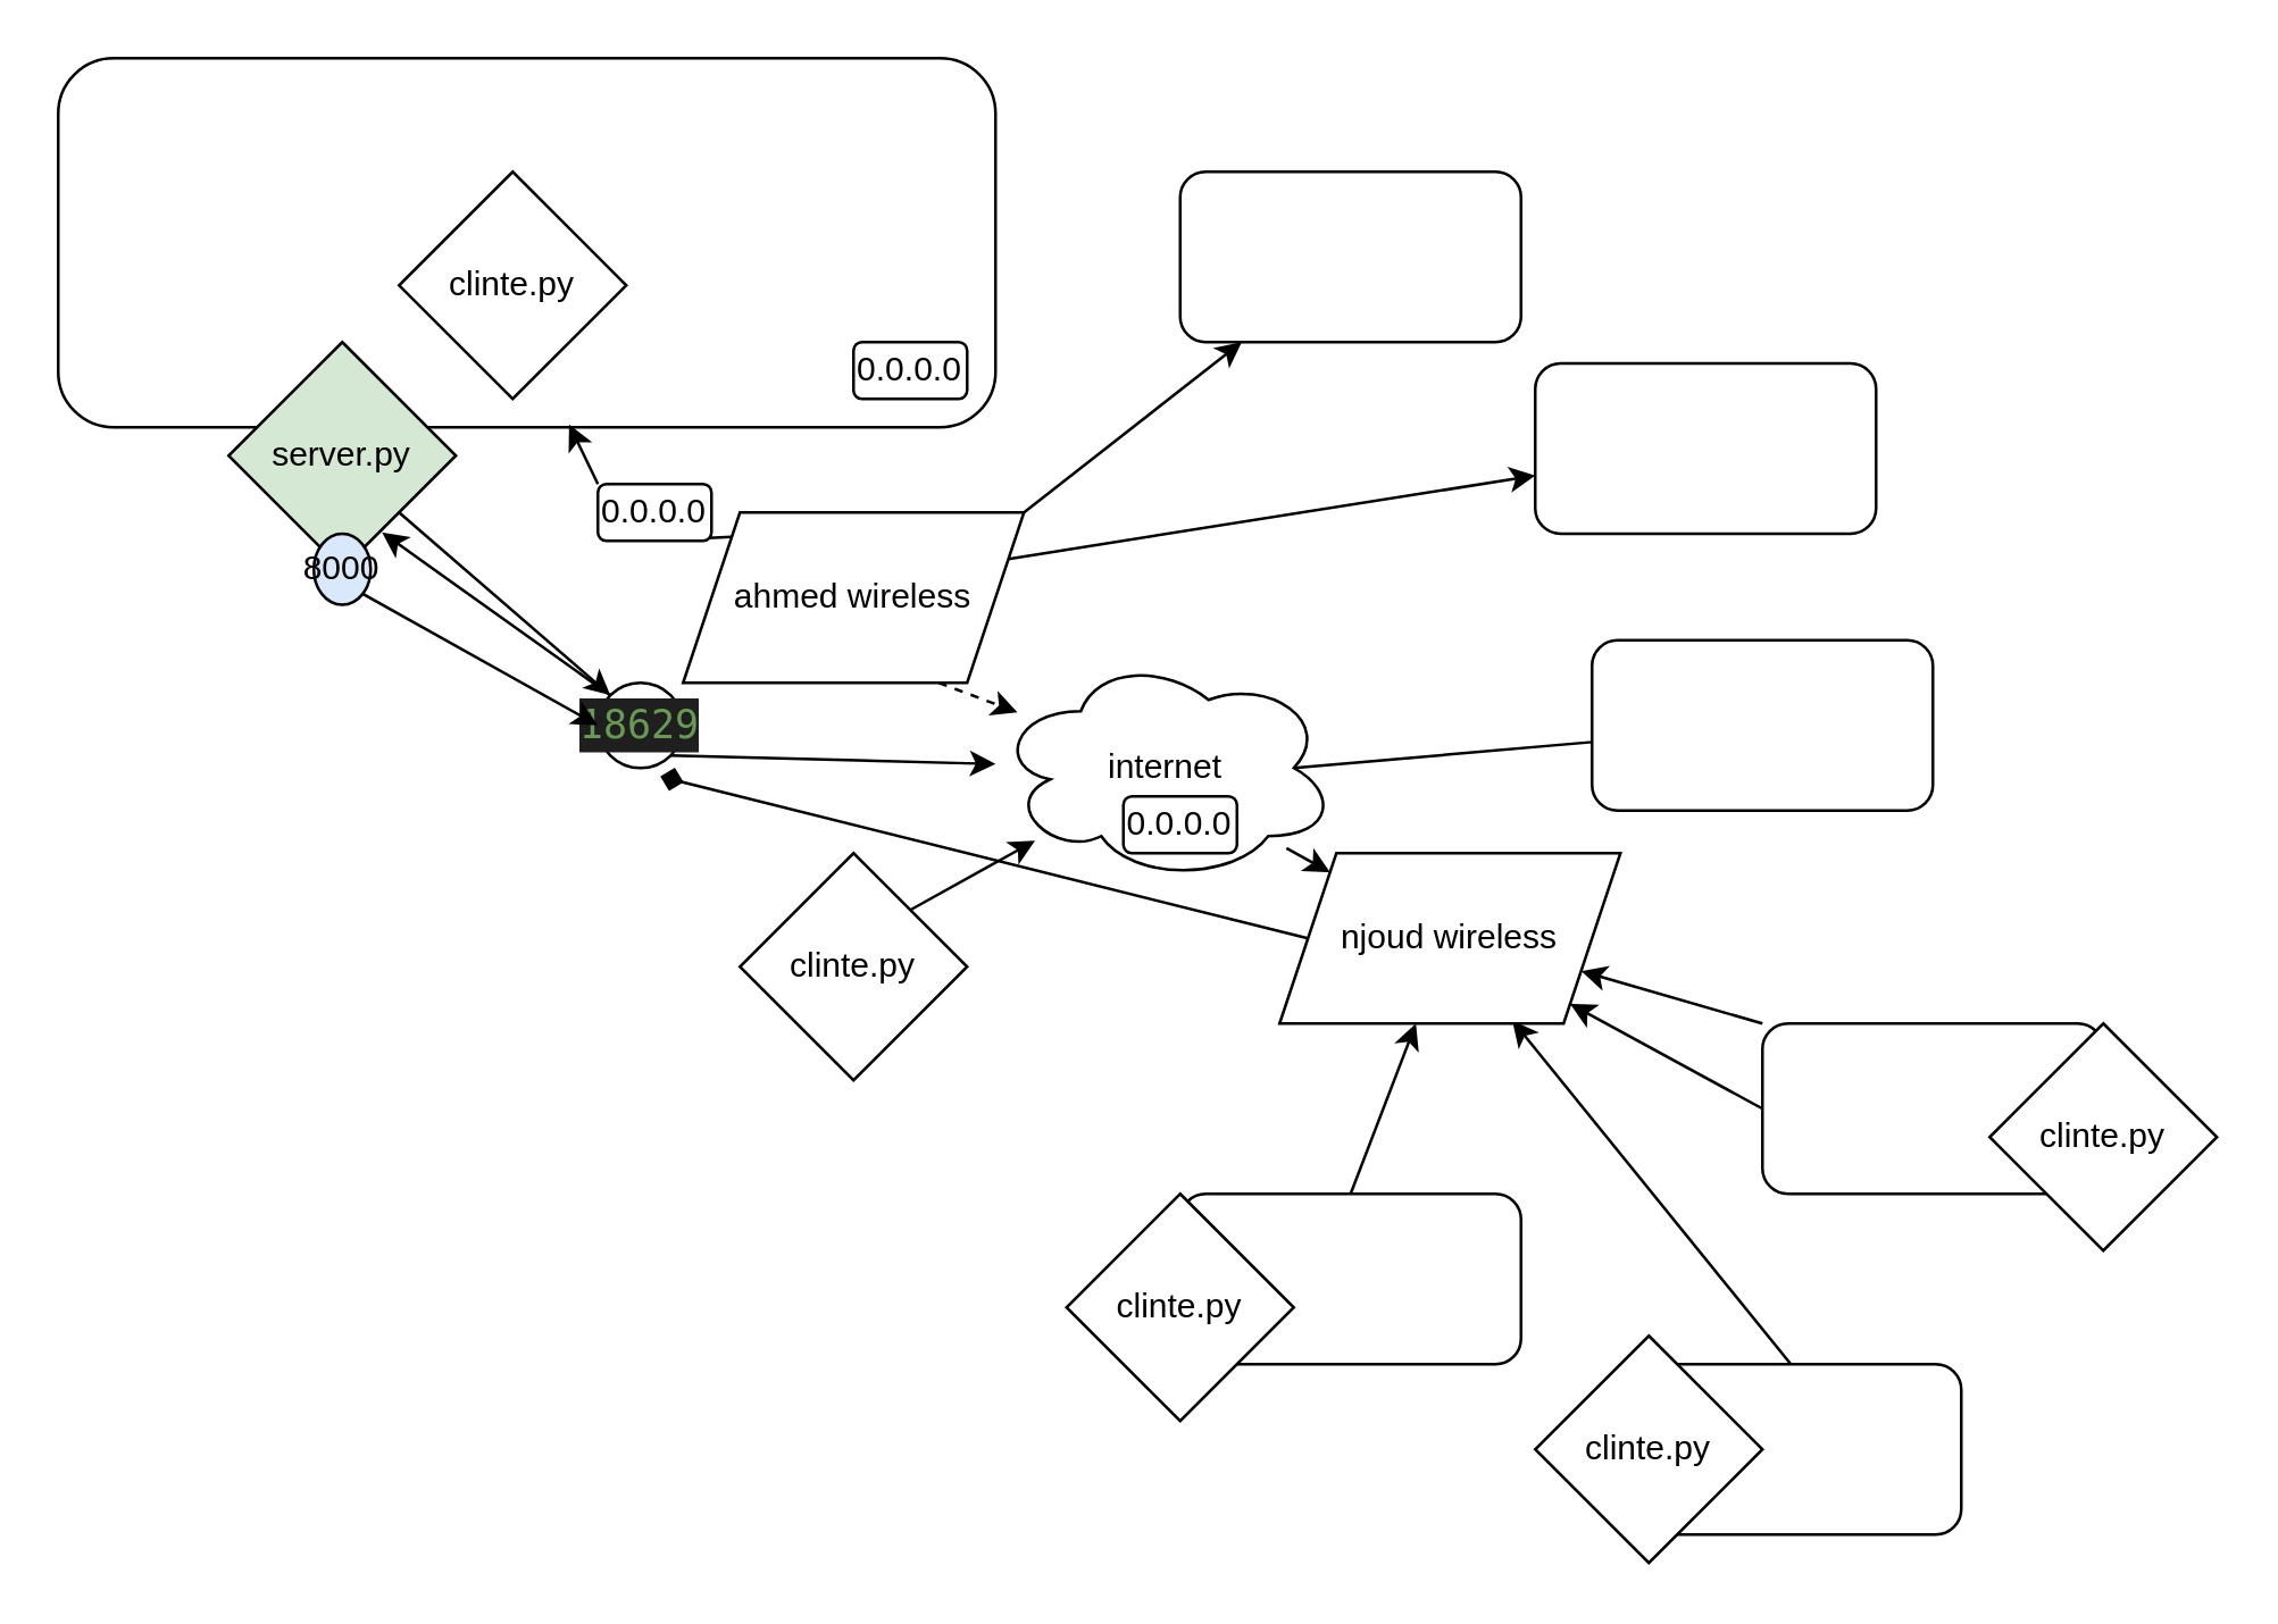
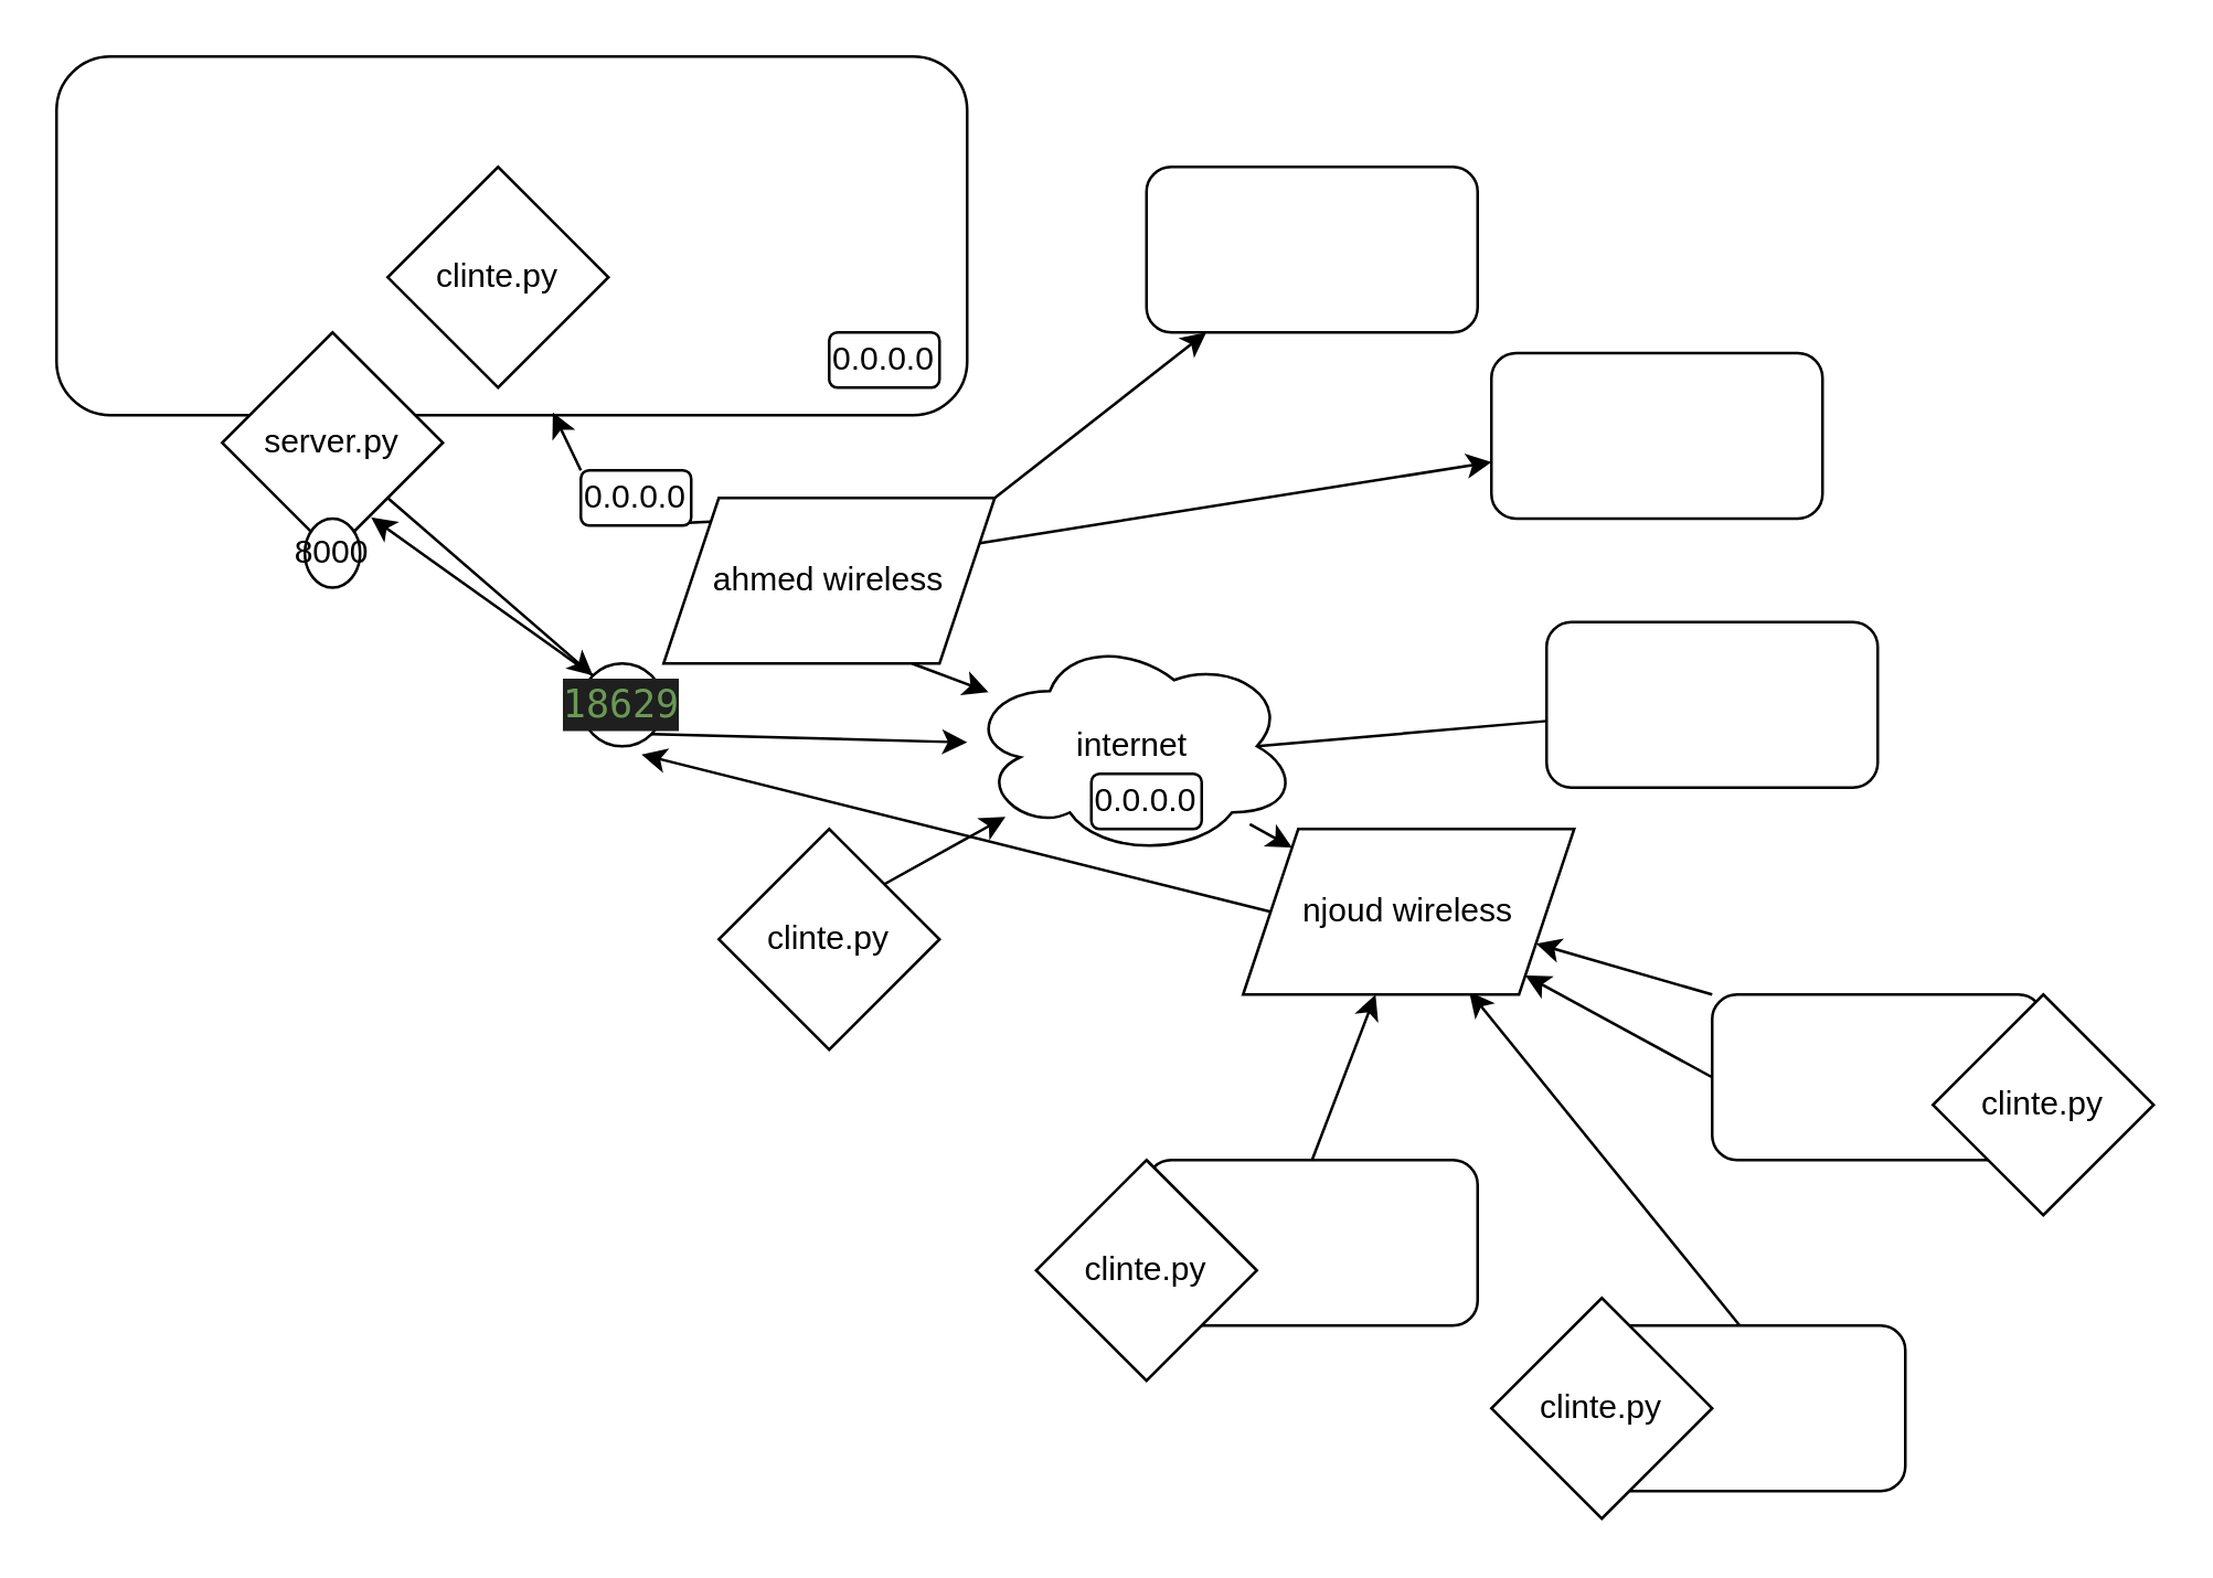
- <mxCell id="21" value="server.py" style="rhombus;whiteSpace=wrap;html=1;fillColor=#d5e8d4;" parent="1" vertex="1"><mxGeometry x="80" y="120" width="80" height="80" as="geometry" /></mxCell>
+ <mxCell id="21" value="server.py" style="rhombus;whiteSpace=wrap;html=1;" parent="1" vertex="1"><mxGeometry x="80" y="120" width="80" height="80" as="geometry" /></mxCell>
- <mxCell id="38" value="8000" style="ellipse;whiteSpace=wrap;html=1;fillColor=#dae8fc;" vertex="1" parent="1"><mxGeometry x="110" y="187.5" width="20" height="25" as="geometry" /></mxCell>
+ <mxCell id="38" value="8000" style="ellipse;whiteSpace=wrap;html=1;" vertex="1" parent="1"><mxGeometry x="110" y="187.5" width="20" height="25" as="geometry" /></mxCell>
- <mxCell id="37" style="edgeStyle=none;html=1;exitX=1;exitY=1;exitDx=0;exitDy=0;entryX=0;entryY=0.5;entryDx=0;entryDy=0;" edge="1" parent="1" source="38" target="36"><mxGeometry relative="1" as="geometry" /></mxCell>
+ <mxCell id="37" style="edgeStyle=none;html=1;exitX=1;exitY=1;exitDx=0;exitDy=0;" edge="1" parent="1" source="38" target="21"><mxGeometry relative="1" as="geometry" /></mxCell>
- <mxCell id="15" style="edgeStyle=none;html=1;exitX=0.75;exitY=1;exitDx=0;exitDy=0;dashed=1;" parent="1" source="19" target="11" edge="1"><mxGeometry relative="1" as="geometry" /></mxCell>
+ <mxCell id="15" style="edgeStyle=none;html=1;exitX=0.75;exitY=1;exitDx=0;exitDy=0;" parent="1" source="19" target="11" edge="1"><mxGeometry relative="1" as="geometry" /></mxCell>
- <mxCell id="12" style="edgeStyle=none;html=1;exitX=0;exitY=0.5;exitDx=0;exitDy=0;entryX=0.733;entryY=1.1;entryDx=0;entryDy=0;entryPerimeter=0;endArrow=diamond;" parent="1" source="13" target="36" edge="1"><mxGeometry relative="1" as="geometry" /></mxCell>
+ <mxCell id="12" style="edgeStyle=none;html=1;exitX=0;exitY=0.5;exitDx=0;exitDy=0;entryX=0.733;entryY=1.1;entryDx=0;entryDy=0;entryPerimeter=0;" parent="1" source="13" target="36" edge="1"><mxGeometry relative="1" as="geometry" /></mxCell>
